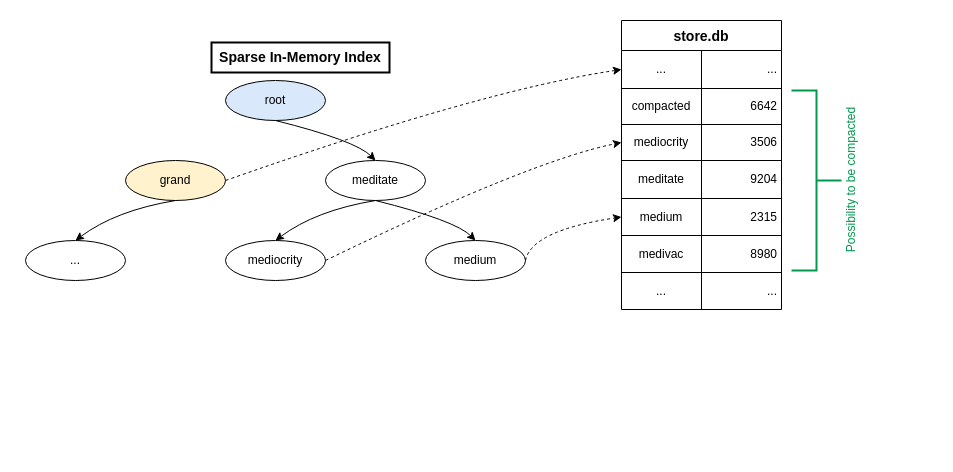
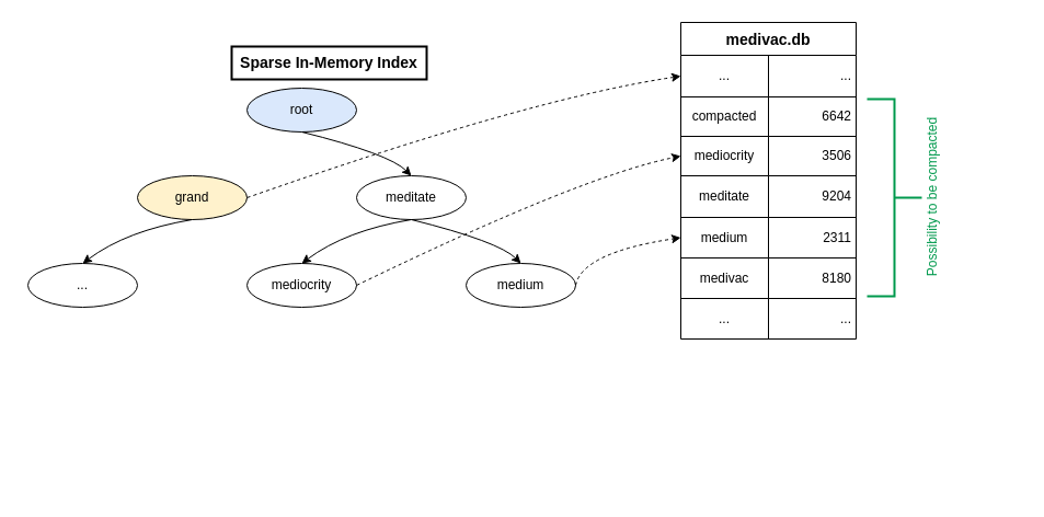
- <mxCell id="2" value="store.db" style="shape=table;startSize=30;container=1;collapsible=0;childLayout=tableLayout;fontColor=default;spacingRight=2;spacingLeft=2;fontStyle=1;fontSize=14;" vertex="1" parent="1"><mxGeometry x="621" y="20" width="160" height="289" as="geometry" /></mxCell>
+ <mxCell id="2" value="medivac.db" style="shape=table;startSize=30;container=1;collapsible=0;childLayout=tableLayout;fontColor=default;spacingRight=2;spacingLeft=2;fontStyle=1;fontSize=14;" vertex="1" parent="1"><mxGeometry x="621" y="20" width="160" height="289" as="geometry" /></mxCell>
- <mxCell id="17" value="2315" style="shape=partialRectangle;html=1;whiteSpace=wrap;connectable=0;overflow=hidden;fillColor=none;top=0;left=0;bottom=0;right=0;pointerEvents=1;fontColor=default;align=right;spacingRight=2;spacingLeft=2;" vertex="1" parent="15"><mxGeometry x="80" width="80" height="37" as="geometry"><mxRectangle width="80" height="37" as="alternateBounds" /></mxGeometry></mxCell>
+ <mxCell id="17" value="2311" style="shape=partialRectangle;html=1;whiteSpace=wrap;connectable=0;overflow=hidden;fillColor=none;top=0;left=0;bottom=0;right=0;pointerEvents=1;fontColor=default;align=right;spacingRight=2;spacingLeft=2;" vertex="1" parent="15"><mxGeometry x="80" width="80" height="37" as="geometry"><mxRectangle width="80" height="37" as="alternateBounds" /></mxGeometry></mxCell>
- <mxCell id="20" value="8980" style="shape=partialRectangle;html=1;whiteSpace=wrap;connectable=0;overflow=hidden;fillColor=none;top=0;left=0;bottom=0;right=0;pointerEvents=1;fontColor=default;align=right;spacingRight=2;spacingLeft=2;" vertex="1" parent="18"><mxGeometry x="80" width="80" height="37" as="geometry"><mxRectangle width="80" height="37" as="alternateBounds" /></mxGeometry></mxCell>
+ <mxCell id="20" value="8180" style="shape=partialRectangle;html=1;whiteSpace=wrap;connectable=0;overflow=hidden;fillColor=none;top=0;left=0;bottom=0;right=0;pointerEvents=1;fontColor=default;align=right;spacingRight=2;spacingLeft=2;" vertex="1" parent="18"><mxGeometry x="80" width="80" height="37" as="geometry"><mxRectangle width="80" height="37" as="alternateBounds" /></mxGeometry></mxCell>
